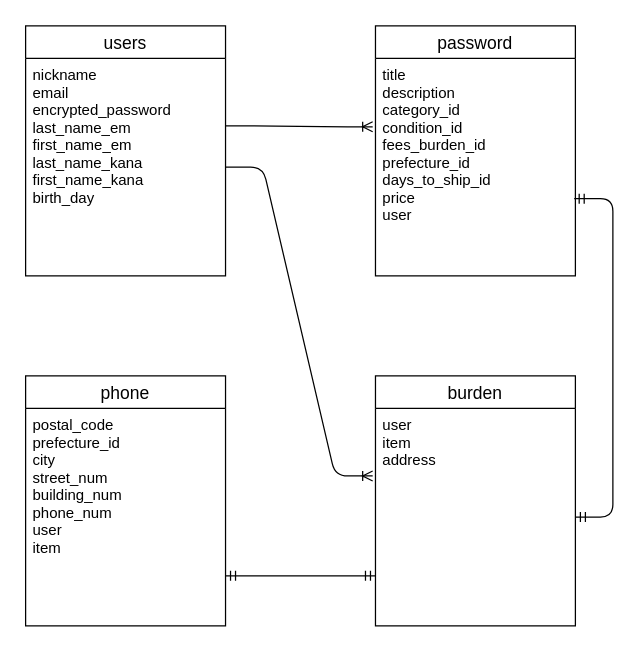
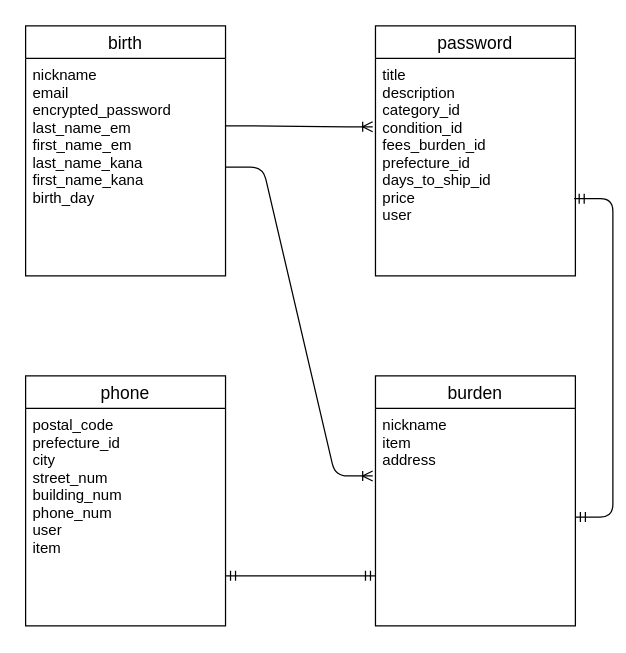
- <mxCell id="2" value="users" style="swimlane;fontStyle=0;childLayout=stackLayout;horizontal=1;startSize=26;horizontalStack=0;resizeParent=1;resizeParentMax=0;resizeLast=0;collapsible=1;marginBottom=0;align=center;fontSize=14;" parent="1" vertex="1"><mxGeometry x="20" y="20" width="160" height="200" as="geometry" /></mxCell>
+ <mxCell id="2" value="birth" style="swimlane;fontStyle=0;childLayout=stackLayout;horizontal=1;startSize=26;horizontalStack=0;resizeParent=1;resizeParentMax=0;resizeLast=0;collapsible=1;marginBottom=0;align=center;fontSize=14;" parent="1" vertex="1"><mxGeometry x="20" y="20" width="160" height="200" as="geometry" /></mxCell>
- <mxCell id="9" value="user&#10;item&#10;address" style="text;strokeColor=none;fillColor=none;spacingLeft=4;spacingRight=4;overflow=hidden;rotatable=0;points=[[0,0.5],[1,0.5]];portConstraint=eastwest;fontSize=12;" parent="8" vertex="1"><mxGeometry y="26" width="160" height="174" as="geometry" /></mxCell>
+ <mxCell id="9" value="nickname&#10;item&#10;address" style="text;strokeColor=none;fillColor=none;spacingLeft=4;spacingRight=4;overflow=hidden;rotatable=0;points=[[0,0.5],[1,0.5]];portConstraint=eastwest;fontSize=12;" parent="8" vertex="1"><mxGeometry y="26" width="160" height="174" as="geometry" /></mxCell>
